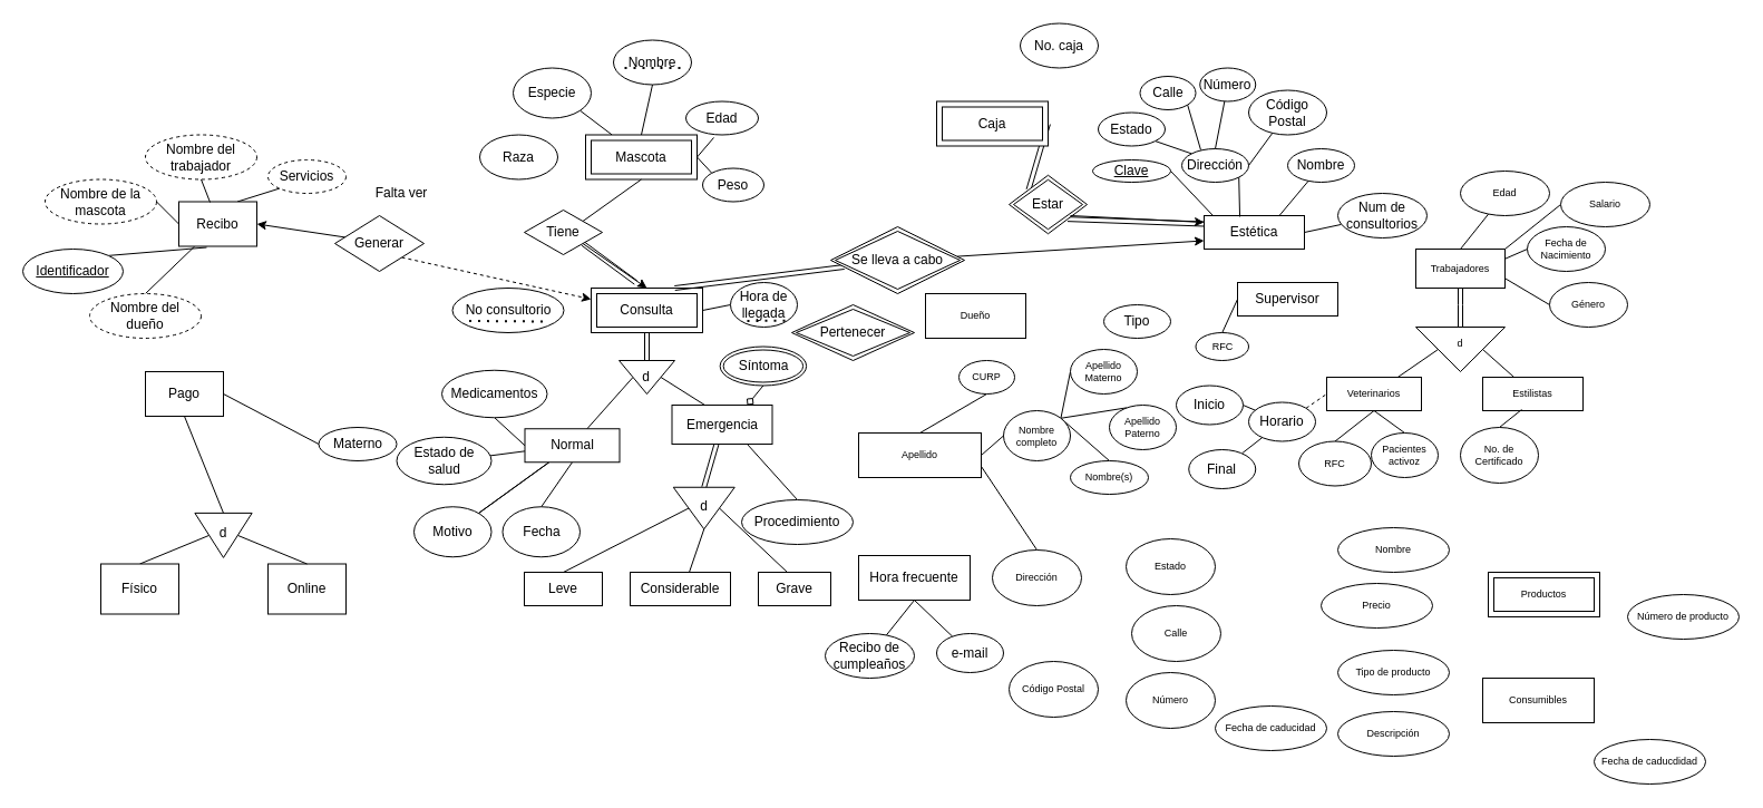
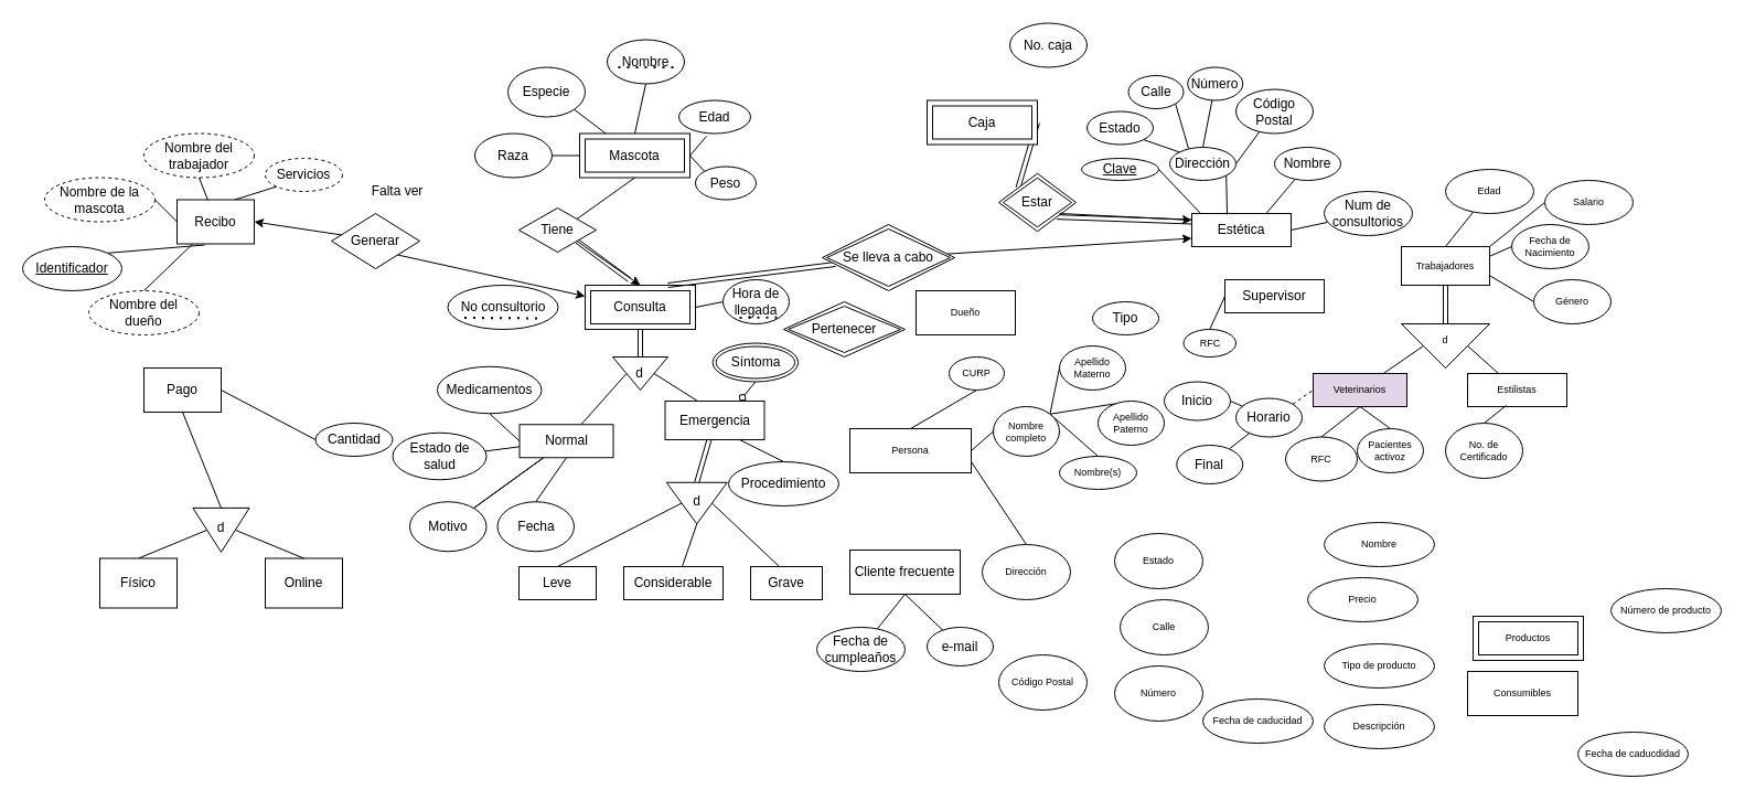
+ <mxCell id="73" style="edgeStyle=none;rounded=0;orthogonalLoop=1;jettySize=auto;html=1;exitX=1;exitY=0.5;exitDx=0;exitDy=0;entryX=0;entryY=0.5;entryDx=0;entryDy=0;endArrow=none;endFill=0;" edge="1" parent="1" source="74" target="77"><mxGeometry relative="1" as="geometry" /></mxCell>
- <mxCell id="149" style="edgeStyle=none;rounded=0;orthogonalLoop=1;jettySize=auto;html=1;exitX=1;exitY=1;exitDx=0;exitDy=0;entryX=0;entryY=0.25;entryDx=0;entryDy=0;startArrow=none;startFill=0;endArrow=classic;endFill=1;dashed=1;" edge="1" parent="1" source="150" target="92"><mxGeometry relative="1" as="geometry" /></mxCell>
+ <mxCell id="149" style="edgeStyle=none;rounded=0;orthogonalLoop=1;jettySize=auto;html=1;exitX=1;exitY=1;exitDx=0;exitDy=0;entryX=0;entryY=0.25;entryDx=0;entryDy=0;startArrow=none;startFill=0;endArrow=classic;endFill=1;" edge="1" parent="1" source="150" target="92"><mxGeometry relative="1" as="geometry" /></mxCell>
- <mxCell id="23" value="Veterinarios" style="rounded=0;whiteSpace=wrap;html=1;fontSize=9;" parent="1" vertex="1"><mxGeometry x="1190" y="338" width="85" height="30" as="geometry" /></mxCell>
+ <mxCell id="23" value="Veterinarios" style="rounded=0;whiteSpace=wrap;html=1;fontSize=9;fillColor=#e1d5e7;" parent="1" vertex="1"><mxGeometry x="1190" y="338" width="85" height="30" as="geometry" /></mxCell>
- <mxCell id="163" value="Materno" style="ellipse;whiteSpace=wrap;html=1;align=center;" vertex="1" parent="1"><mxGeometry x="285.5" y="383" width="70" height="30" as="geometry" /></mxCell>
+ <mxCell id="163" value="Cantidad" style="ellipse;whiteSpace=wrap;html=1;align=center;" vertex="1" parent="1"><mxGeometry x="285.5" y="383" width="70" height="30" as="geometry" /></mxCell>
- <mxCell id="43" value="Apellido" style="rounded=0;whiteSpace=wrap;html=1;fontSize=9;" parent="1" vertex="1"><mxGeometry x="770" y="388" width="110" height="40" as="geometry" /></mxCell>
+ <mxCell id="43" value="Persona" style="rounded=0;whiteSpace=wrap;html=1;fontSize=9;" parent="1" vertex="1"><mxGeometry x="770" y="388" width="110" height="40" as="geometry" /></mxCell>
- <mxCell id="112" value="Procedimiento" style="ellipse;whiteSpace=wrap;html=1;align=center;" vertex="1" parent="1"><mxGeometry x="665" y="448" width="100" height="40" as="geometry" /></mxCell>
+ <mxCell id="112" value="Procedimiento" style="ellipse;whiteSpace=wrap;html=1;align=center;" vertex="1" parent="1"><mxGeometry x="660" y="418" width="100" height="40" as="geometry" /></mxCell>
- <mxCell id="126" value="Hora frecuente" style="whiteSpace=wrap;html=1;align=center;" vertex="1" parent="1"><mxGeometry x="770" y="498" width="100" height="40" as="geometry" /></mxCell>
+ <mxCell id="126" value="Cliente frecuente" style="whiteSpace=wrap;html=1;align=center;" vertex="1" parent="1"><mxGeometry x="770" y="498" width="100" height="40" as="geometry" /></mxCell>
- <mxCell id="58" value="Productos" style="shape=ext;margin=3;double=1;whiteSpace=wrap;html=1;align=center;shadow=0;glass=0;sketch=0;fontSize=9;strokeColor=default;" parent="1" vertex="1"><mxGeometry x="1335" y="513" width="100" height="40" as="geometry" /></mxCell>
+ <mxCell id="58" value="Productos" style="shape=ext;margin=3;double=1;whiteSpace=wrap;html=1;align=center;shadow=0;glass=0;sketch=0;fontSize=9;strokeColor=default;" parent="1" vertex="1"><mxGeometry x="1335" y="558" width="100" height="40" as="geometry" /></mxCell>
- <mxCell id="128" value="Recibo de cumpleaños" style="ellipse;whiteSpace=wrap;html=1;align=center;" vertex="1" parent="1"><mxGeometry x="740" y="568" width="80" height="40" as="geometry" /></mxCell>
+ <mxCell id="128" value="Fecha de cumpleaños" style="ellipse;whiteSpace=wrap;html=1;align=center;" vertex="1" parent="1"><mxGeometry x="740" y="568" width="80" height="40" as="geometry" /></mxCell>
